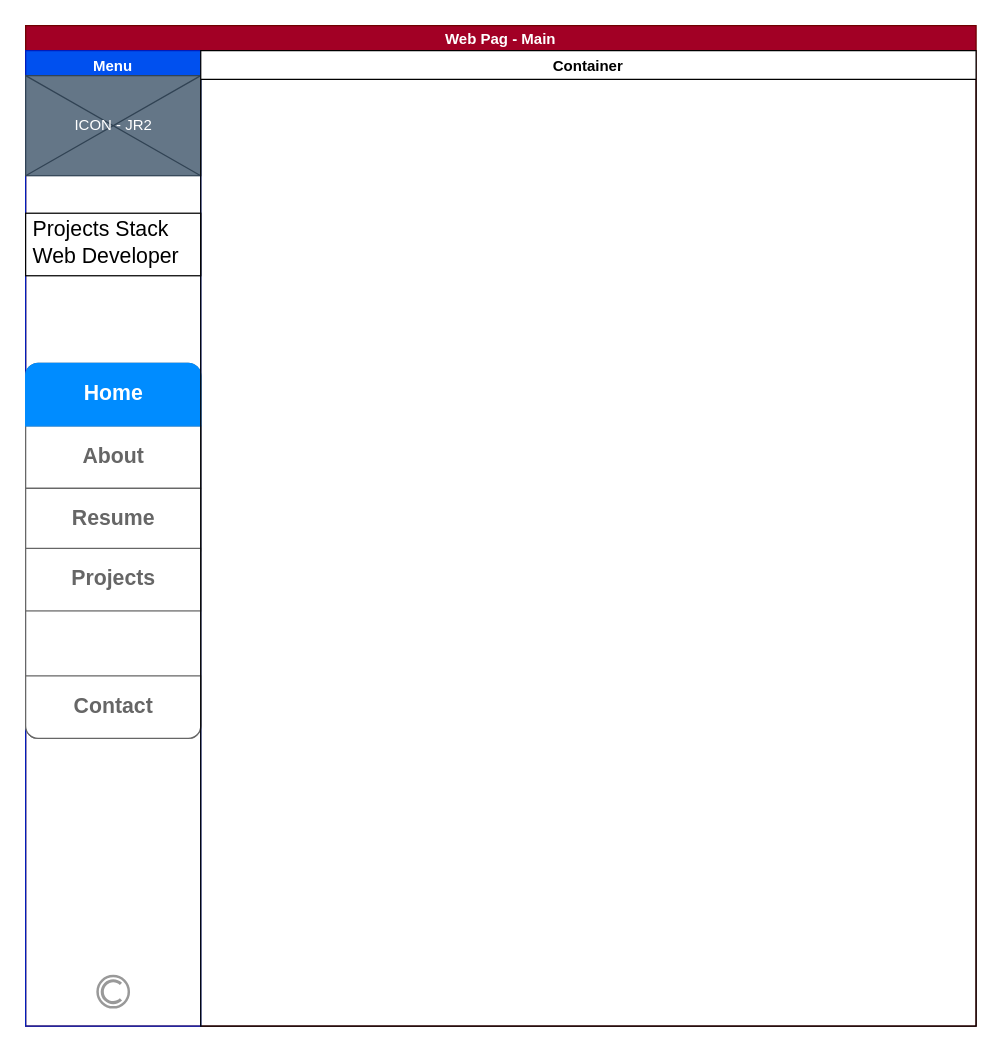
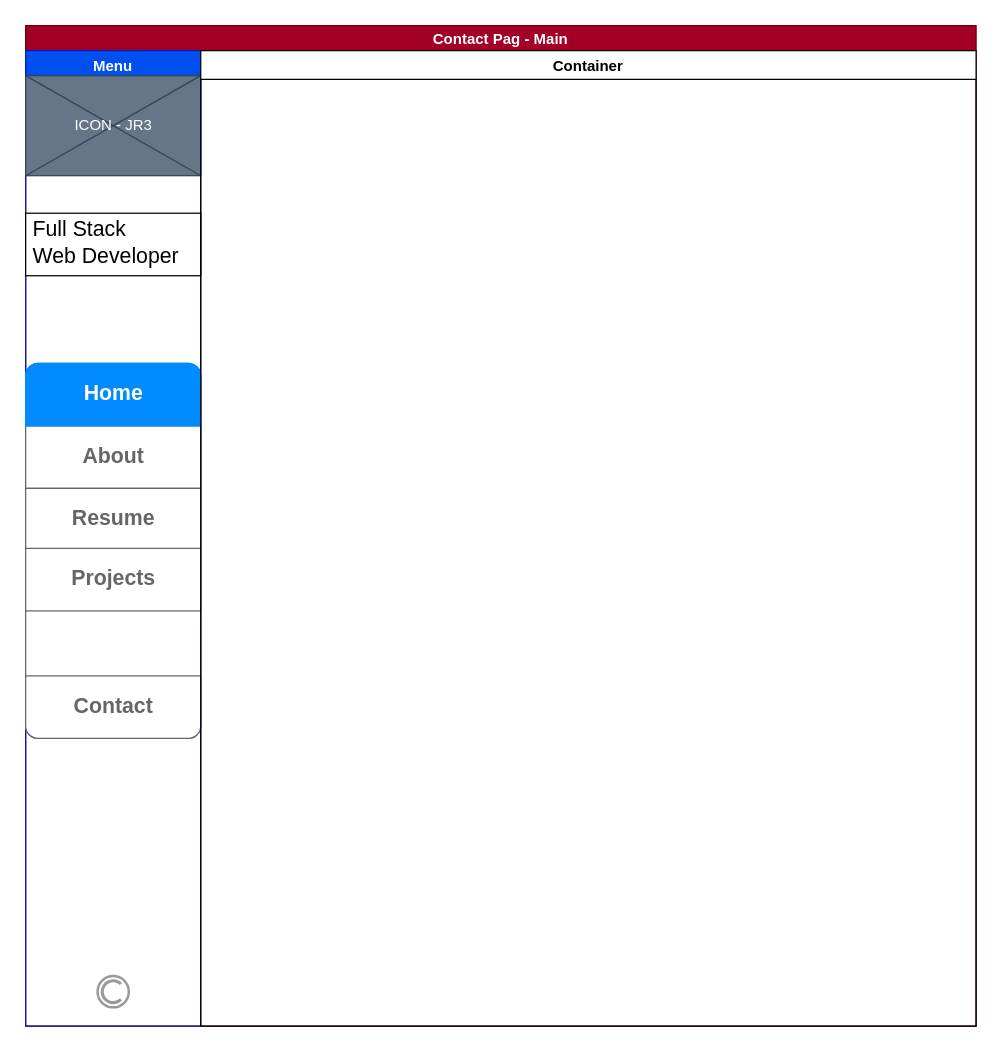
- <mxCell id="2" value="Web Pag - Main" style="swimlane;fillColor=#a20025;strokeColor=#6F0000;fontColor=#ffffff;startSize=20;" parent="1" vertex="1"><mxGeometry x="20" y="20" width="760" height="800" as="geometry" /></mxCell>
+ <mxCell id="2" value="Contact Pag - Main" style="swimlane;fillColor=#a20025;strokeColor=#6F0000;fontColor=#ffffff;startSize=20;" parent="1" vertex="1"><mxGeometry x="20" y="20" width="760" height="800" as="geometry" /></mxCell>
- <mxCell id="13" value="ICON - JR2" style="verticalLabelPosition=middle;shadow=0;dashed=0;align=center;html=1;verticalAlign=middle;strokeWidth=1;shape=mxgraph.mockup.graphics.simpleIcon;strokeColor=#314354;fillColor=#647687;fontColor=#ffffff;labelPosition=center;" parent="3" vertex="1"><mxGeometry y="20" width="140" height="80" as="geometry" /></mxCell>
+ <mxCell id="13" value="ICON - JR3" style="verticalLabelPosition=middle;shadow=0;dashed=0;align=center;html=1;verticalAlign=middle;strokeWidth=1;shape=mxgraph.mockup.graphics.simpleIcon;strokeColor=#314354;fillColor=#647687;fontColor=#ffffff;labelPosition=center;" parent="3" vertex="1"><mxGeometry y="20" width="140" height="80" as="geometry" /></mxCell>
- <mxCell id="12" value="Projects Stack&lt;br&gt;Web Developer" style="strokeWidth=1;shadow=0;dashed=0;align=center;html=1;shape=mxgraph.mockup.text.textBox;align=left;fontSize=17;spacingLeft=4;spacingTop=-3;mainText=;" parent="4" vertex="1"><mxGeometry width="140" height="50" as="geometry" /></mxCell>
+ <mxCell id="12" value="Full Stack&lt;br&gt;Web Developer" style="strokeWidth=1;shadow=0;dashed=0;align=center;html=1;shape=mxgraph.mockup.text.textBox;align=left;fontSize=17;spacingLeft=4;spacingTop=-3;mainText=;" parent="4" vertex="1"><mxGeometry width="140" height="50" as="geometry" /></mxCell>
